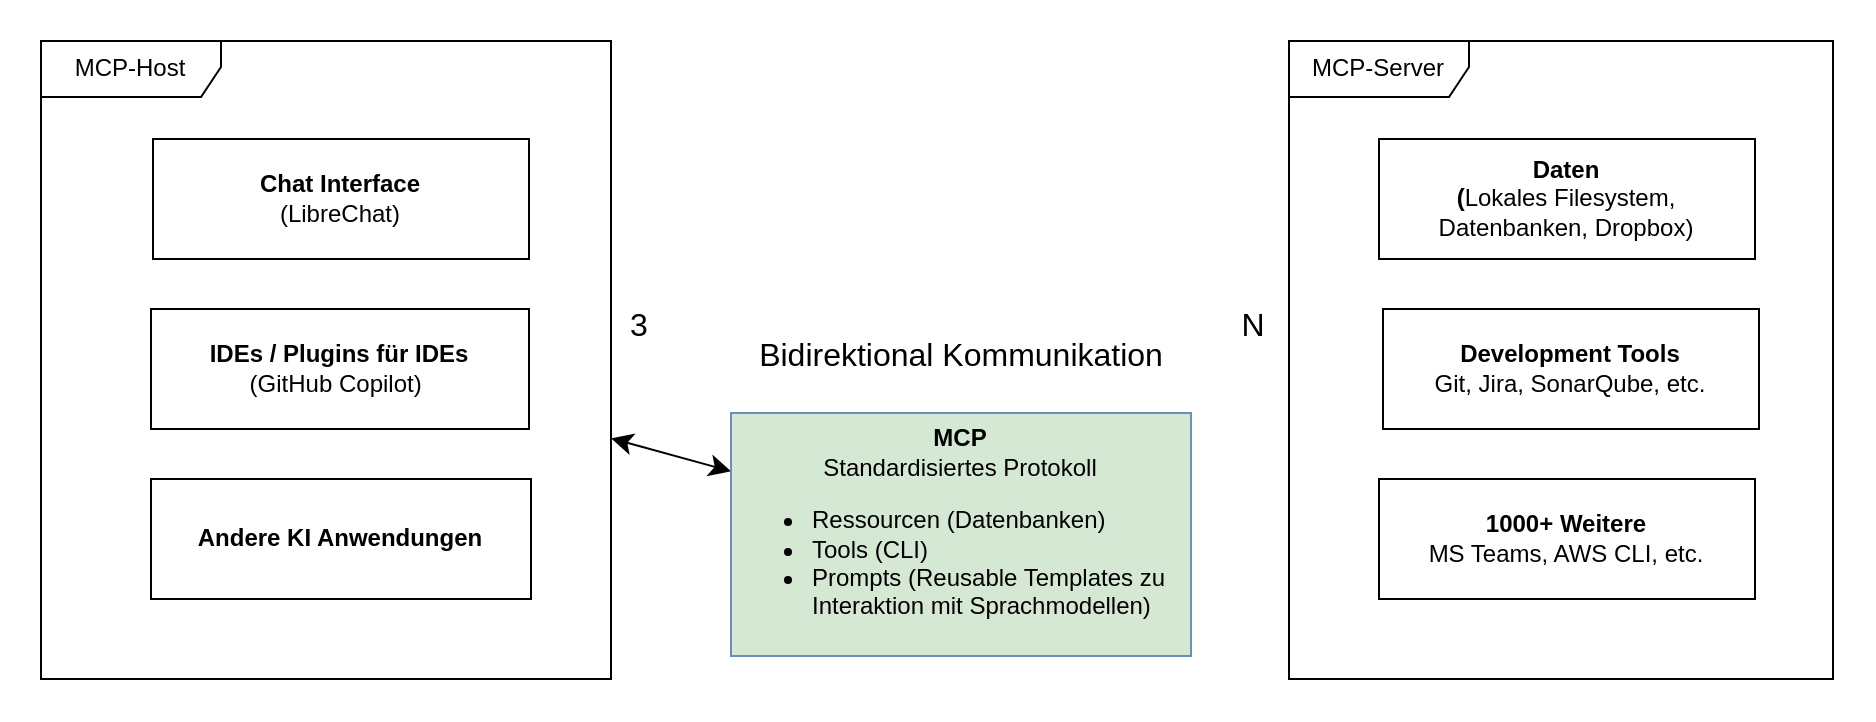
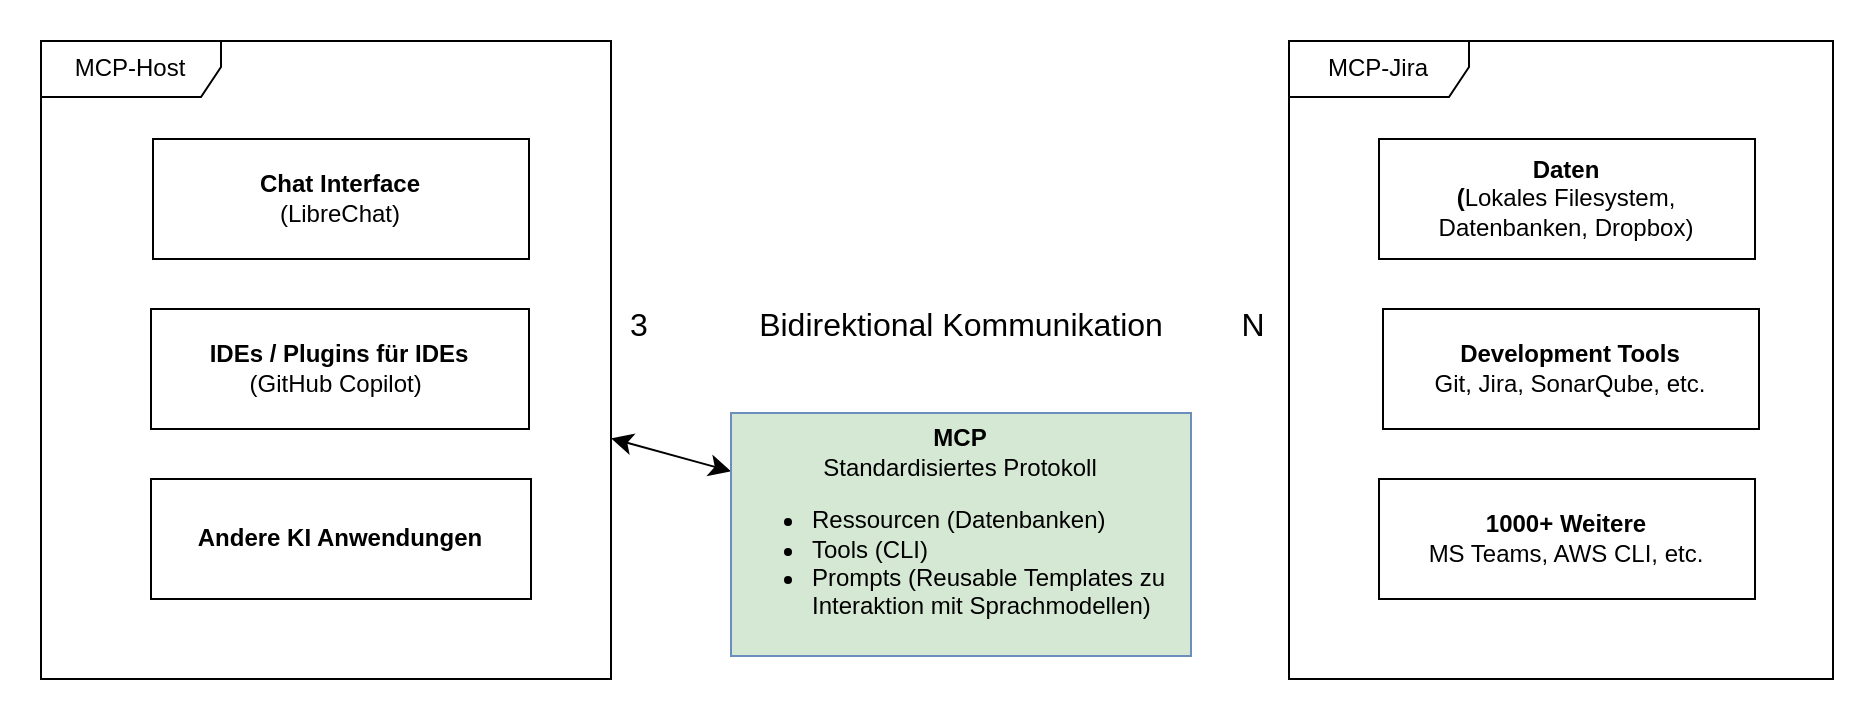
- <mxCell id="10" value="MCP-Server" style="shape=umlFrame;whiteSpace=wrap;html=1;pointerEvents=0;width=90;height=28;" vertex="1" parent="1"><mxGeometry x="644" y="20" width="272" height="319" as="geometry" /></mxCell>
+ <mxCell id="10" value="MCP-Jira" style="shape=umlFrame;whiteSpace=wrap;html=1;pointerEvents=0;width=90;height=28;" vertex="1" parent="1"><mxGeometry x="644" y="20" width="272" height="319" as="geometry" /></mxCell>
- <mxCell id="13" value="Bidirektional Kommunikation" style="text;html=1;align=center;verticalAlign=middle;resizable=0;points=[];autosize=1;strokeColor=none;fillColor=none;fontSize=16;" vertex="1" parent="1"><mxGeometry x="370" y="161" width="220" height="31" as="geometry" /></mxCell>
+ <mxCell id="13" value="Bidirektional Kommunikation" style="text;html=1;align=center;verticalAlign=middle;resizable=0;points=[];autosize=1;strokeColor=none;fillColor=none;fontSize=16;" vertex="1" parent="1"><mxGeometry x="370" y="146" width="220" height="31" as="geometry" /></mxCell>
